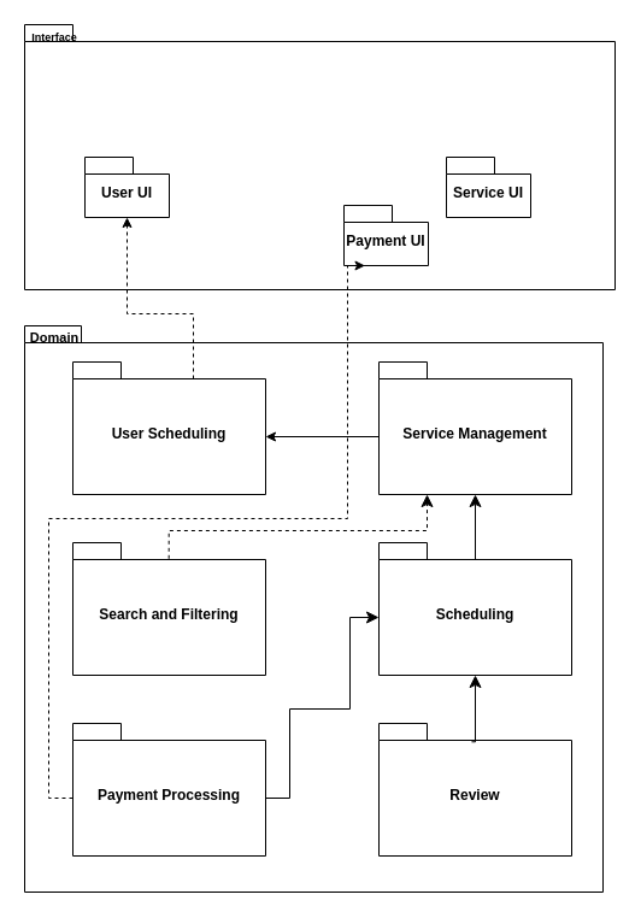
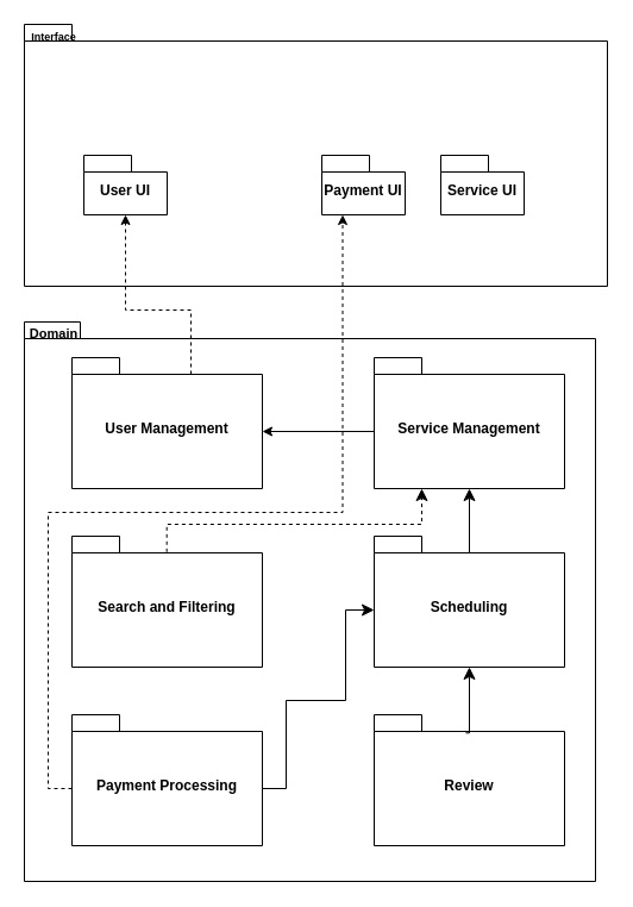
- <mxCell id="18" value="Payment UI" style="shape=folder;fontStyle=1;spacingTop=10;tabWidth=40;tabHeight=14;tabPosition=left;html=1;whiteSpace=wrap;" parent="1" vertex="1"><mxGeometry x="285" y="170" width="70" height="50" as="geometry" /></mxCell>
+ <mxCell id="18" value="Payment UI" style="shape=folder;fontStyle=1;spacingTop=10;tabWidth=40;tabHeight=14;tabPosition=left;html=1;whiteSpace=wrap;" parent="1" vertex="1"><mxGeometry x="270" y="130" width="70" height="50" as="geometry" /></mxCell>
- <mxCell id="3" value="User Scheduling" style="shape=folder;fontStyle=1;spacingTop=10;tabWidth=40;tabHeight=14;tabPosition=left;html=1;whiteSpace=wrap;" parent="1" vertex="1"><mxGeometry x="60" y="300" width="160" height="110" as="geometry" /></mxCell>
+ <mxCell id="3" value="User Management" style="shape=folder;fontStyle=1;spacingTop=10;tabWidth=40;tabHeight=14;tabPosition=left;html=1;whiteSpace=wrap;" parent="1" vertex="1"><mxGeometry x="60" y="300" width="160" height="110" as="geometry" /></mxCell>
